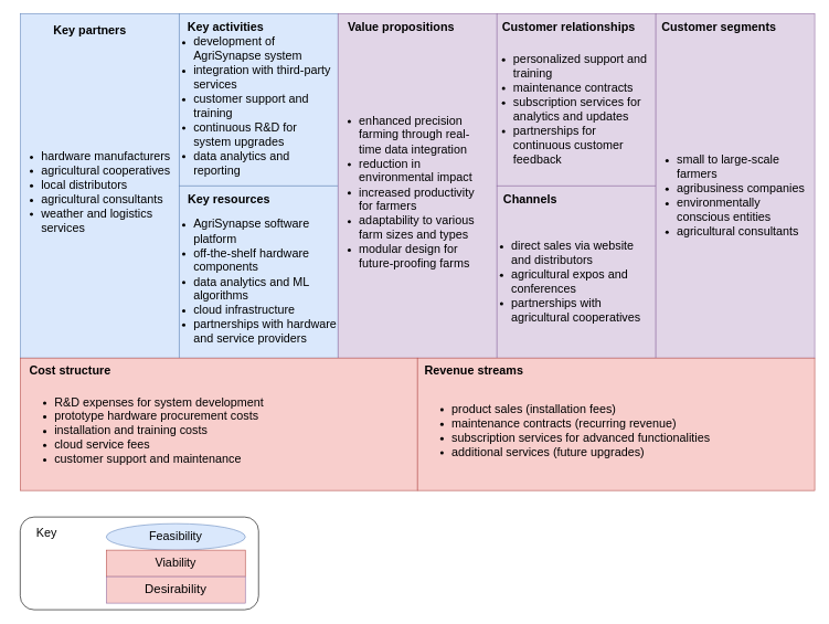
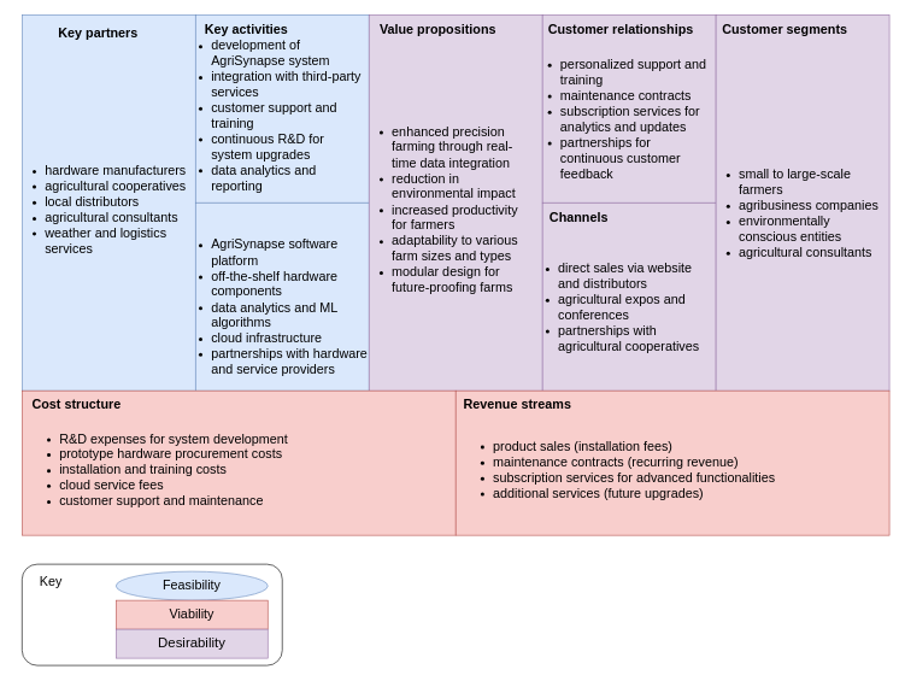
- <mxCell id="14" value="Key resources" style="text;strokeColor=none;fillColor=none;html=1;fontSize=18;fontStyle=1;verticalAlign=middle;align=center;" parent="1" vertex="1"><mxGeometry x="295" y="280" width="100" height="40" as="geometry" /></mxCell>
- <mxCell id="33" value="&lt;font style=&quot;font-size: 19px;&quot;&gt;Desirability&lt;/font&gt;" style="rounded=0;whiteSpace=wrap;html=1;fontSize=14;fillColor=#f8cecc;strokeColor=#9673a6;" parent="1" vertex="1"><mxGeometry x="160" y="870" width="210" height="40" as="geometry" /></mxCell>
+ <mxCell id="33" value="&lt;font style=&quot;font-size: 19px;&quot;&gt;Desirability&lt;/font&gt;" style="rounded=0;whiteSpace=wrap;html=1;fontSize=14;fillColor=#e1d5e7;strokeColor=#9673a6;" parent="1" vertex="1"><mxGeometry x="160" y="870" width="210" height="40" as="geometry" /></mxCell>
